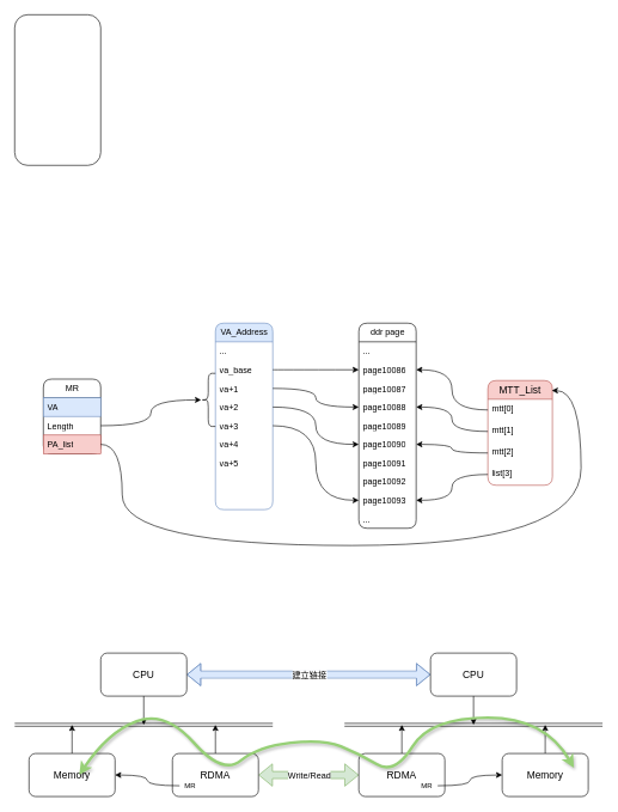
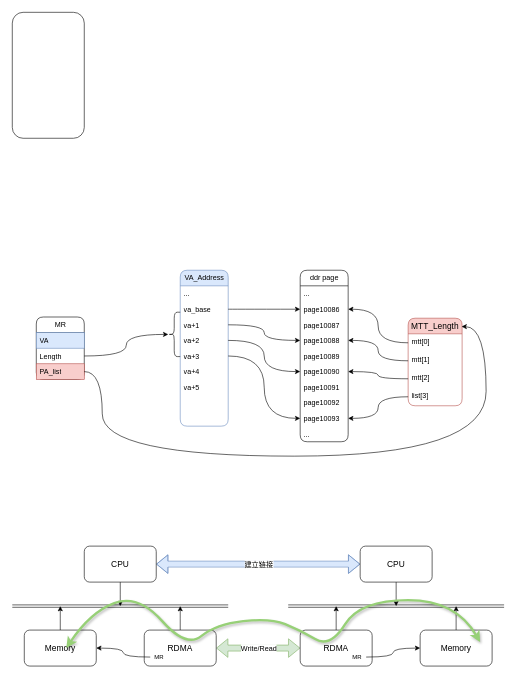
- <mxCell id="34" value="MTT_List" style="swimlane;fontStyle=0;childLayout=stackLayout;horizontal=1;startSize=26;horizontalStack=0;resizeParent=1;resizeParentMax=0;resizeLast=0;collapsible=1;marginBottom=0;align=center;fontSize=14;rounded=1;fillColor=#f8cecc;strokeColor=#b85450;" vertex="1" parent="1"><mxGeometry x="680" y="530" width="90" height="146" as="geometry" /></mxCell>
+ <mxCell id="34" value="MTT_Length" style="swimlane;fontStyle=0;childLayout=stackLayout;horizontal=1;startSize=26;horizontalStack=0;resizeParent=1;resizeParentMax=0;resizeLast=0;collapsible=1;marginBottom=0;align=center;fontSize=14;rounded=1;fillColor=#f8cecc;strokeColor=#b85450;" vertex="1" parent="1"><mxGeometry x="680" y="530" width="90" height="146" as="geometry" /></mxCell>
